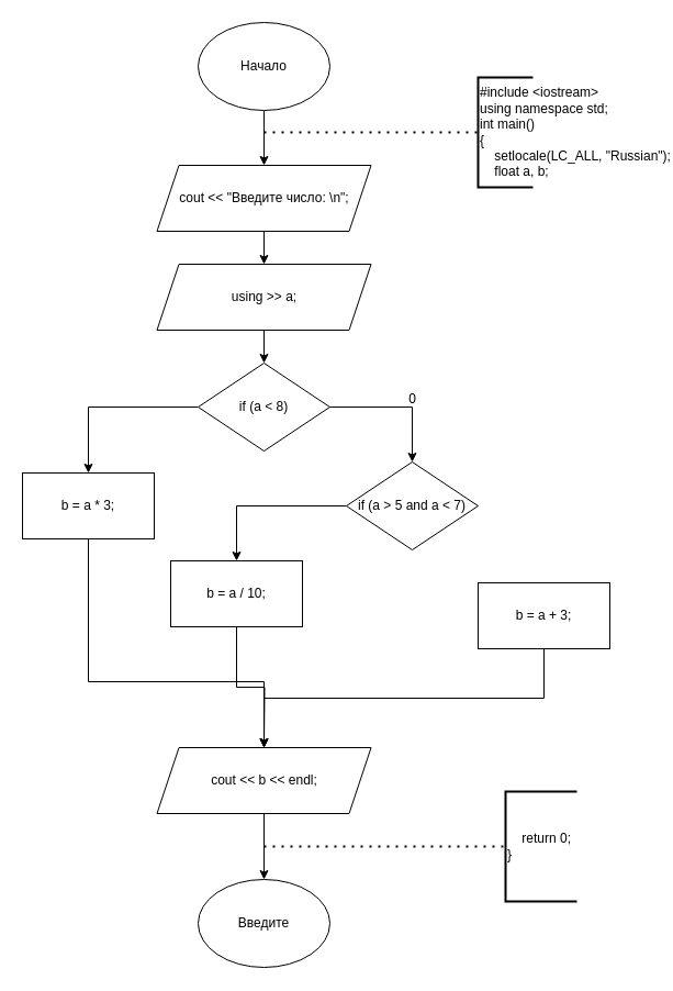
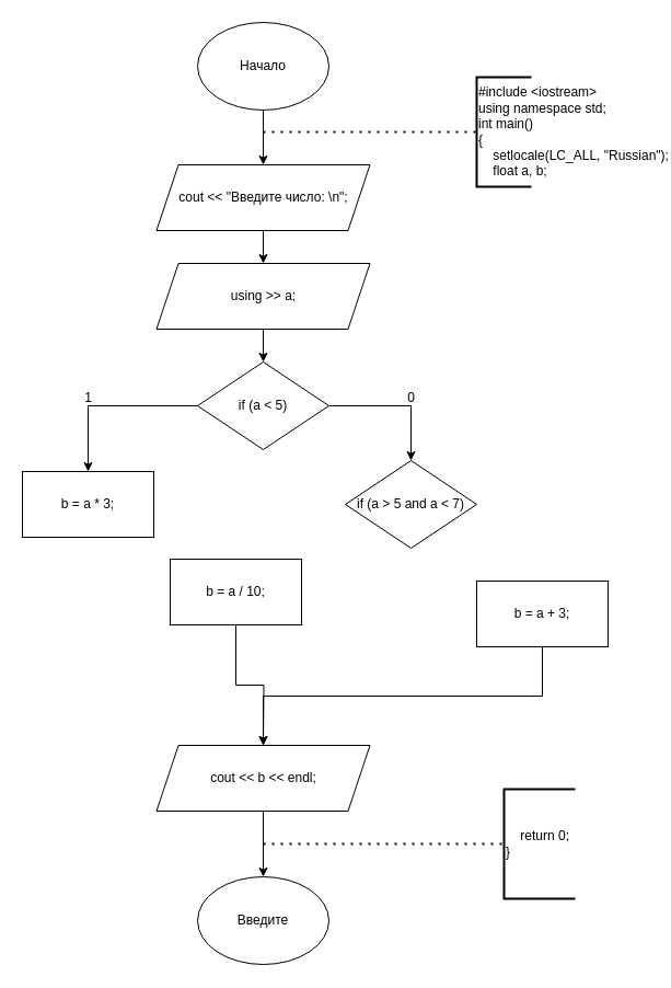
+ <mxCell id="16" value="1" style="text;html=1;align=center;verticalAlign=middle;resizable=0;points=[];autosize=1;strokeColor=none;fillColor=none;" vertex="1" parent="1"><mxGeometry x="65" y="348" width="30" height="30" as="geometry" /></mxCell>
- <mxCell id="15" value="if (a &lt; 8)" style="rhombus;whiteSpace=wrap;html=1;" vertex="1" parent="1"><mxGeometry x="180" y="330" width="120" height="80" as="geometry" /></mxCell>
+ <mxCell id="15" value="if (a &lt; 5)" style="rhombus;whiteSpace=wrap;html=1;" vertex="1" parent="1"><mxGeometry x="180" y="330" width="120" height="80" as="geometry" /></mxCell>
- <mxCell id="20" style="edgeStyle=orthogonalEdgeStyle;rounded=0;orthogonalLoop=1;jettySize=auto;html=1;exitX=0;exitY=0.5;exitDx=0;exitDy=0;entryX=0.5;entryY=0;entryDx=0;entryDy=0;" edge="1" parent="1" source="21" target="23"><mxGeometry relative="1" as="geometry" /></mxCell>
- <mxCell id="18" style="edgeStyle=orthogonalEdgeStyle;rounded=0;orthogonalLoop=1;jettySize=auto;html=1;exitX=0.5;exitY=1;exitDx=0;exitDy=0;entryX=0.5;entryY=0;entryDx=0;entryDy=0;" edge="1" parent="1" source="19" target="27"><mxGeometry relative="1" as="geometry"><Array as="points"><mxPoint x="80" y="620" /><mxPoint y="620" x="240" /></Array></mxGeometry></mxCell>
